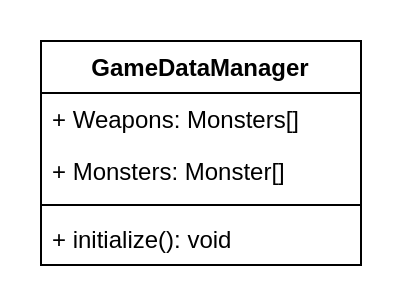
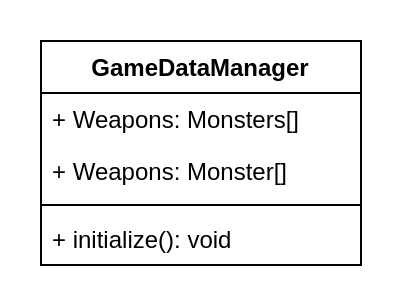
- <mxCell id="4" value="+ Monsters: Monster[]" style="text;strokeColor=none;fillColor=none;align=left;verticalAlign=top;spacingLeft=4;spacingRight=4;overflow=hidden;rotatable=0;points=[[0,0.5],[1,0.5]];portConstraint=eastwest;" vertex="1" parent="2"><mxGeometry y="52" width="160" height="26" as="geometry" /></mxCell>
+ <mxCell id="4" value="+ Weapons: Monster[]" style="text;strokeColor=none;fillColor=none;align=left;verticalAlign=top;spacingLeft=4;spacingRight=4;overflow=hidden;rotatable=0;points=[[0,0.5],[1,0.5]];portConstraint=eastwest;" vertex="1" parent="2"><mxGeometry y="52" width="160" height="26" as="geometry" /></mxCell>
